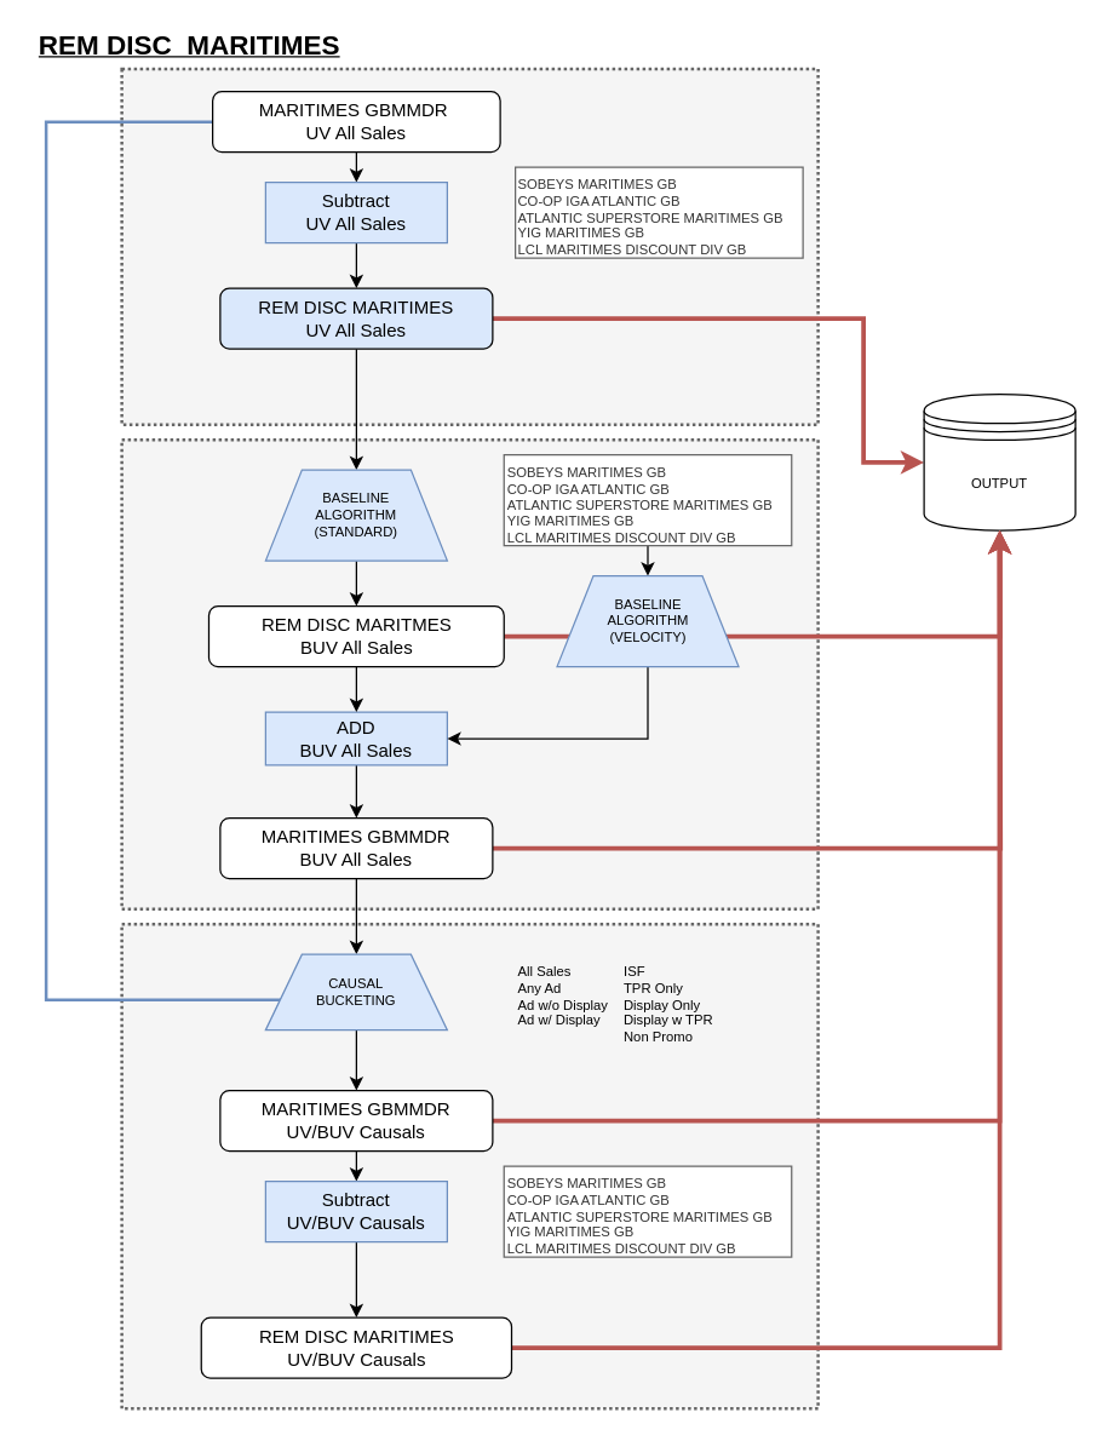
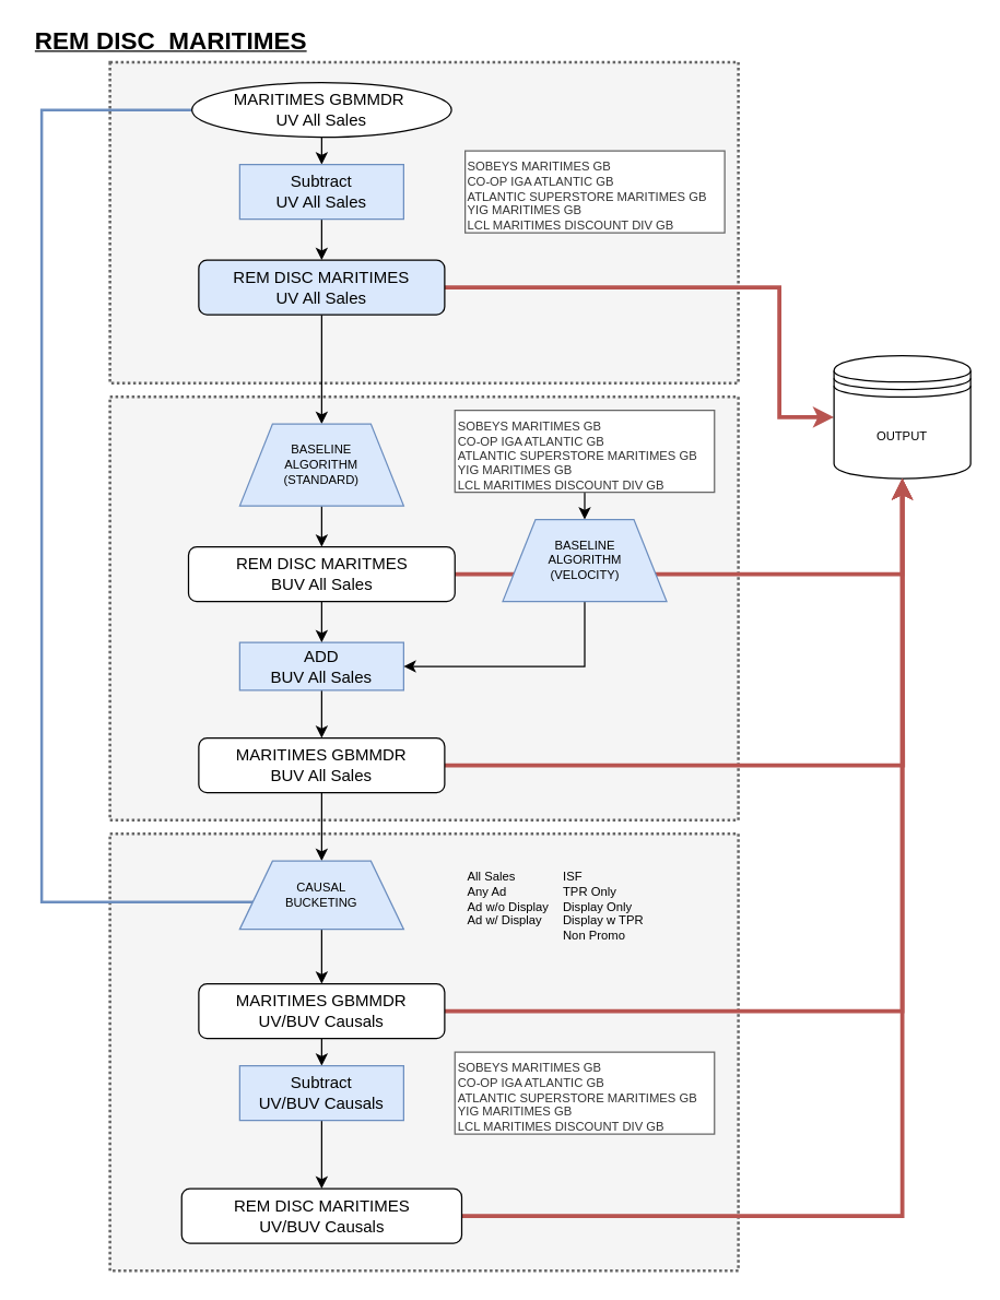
- <mxCell id="7" value="&lt;div&gt;&lt;span&gt;MARITIMES GBMMDR&amp;nbsp;&lt;/span&gt;&lt;/div&gt;&lt;div&gt;&lt;span&gt;UV All Sales&lt;/span&gt;&lt;/div&gt;" style="rounded=1;whiteSpace=wrap;html=1;fontSize=12;glass=0;strokeWidth=1;shadow=0;align=center;" parent="1" vertex="1"><mxGeometry x="140" y="60" width="190" height="40" as="geometry" /></mxCell>
+ <mxCell id="7" value="&lt;div&gt;&lt;span&gt;MARITIMES GBMMDR&amp;nbsp;&lt;/span&gt;&lt;/div&gt;&lt;div&gt;&lt;span&gt;UV All Sales&lt;/span&gt;&lt;/div&gt;" style="ellipse;whiteSpace=wrap;html=1;fontSize=12;glass=0;strokeWidth=1;shadow=0;align=center;" parent="1" vertex="1"><mxGeometry x="140" y="60" width="190" height="40" as="geometry" /></mxCell>
